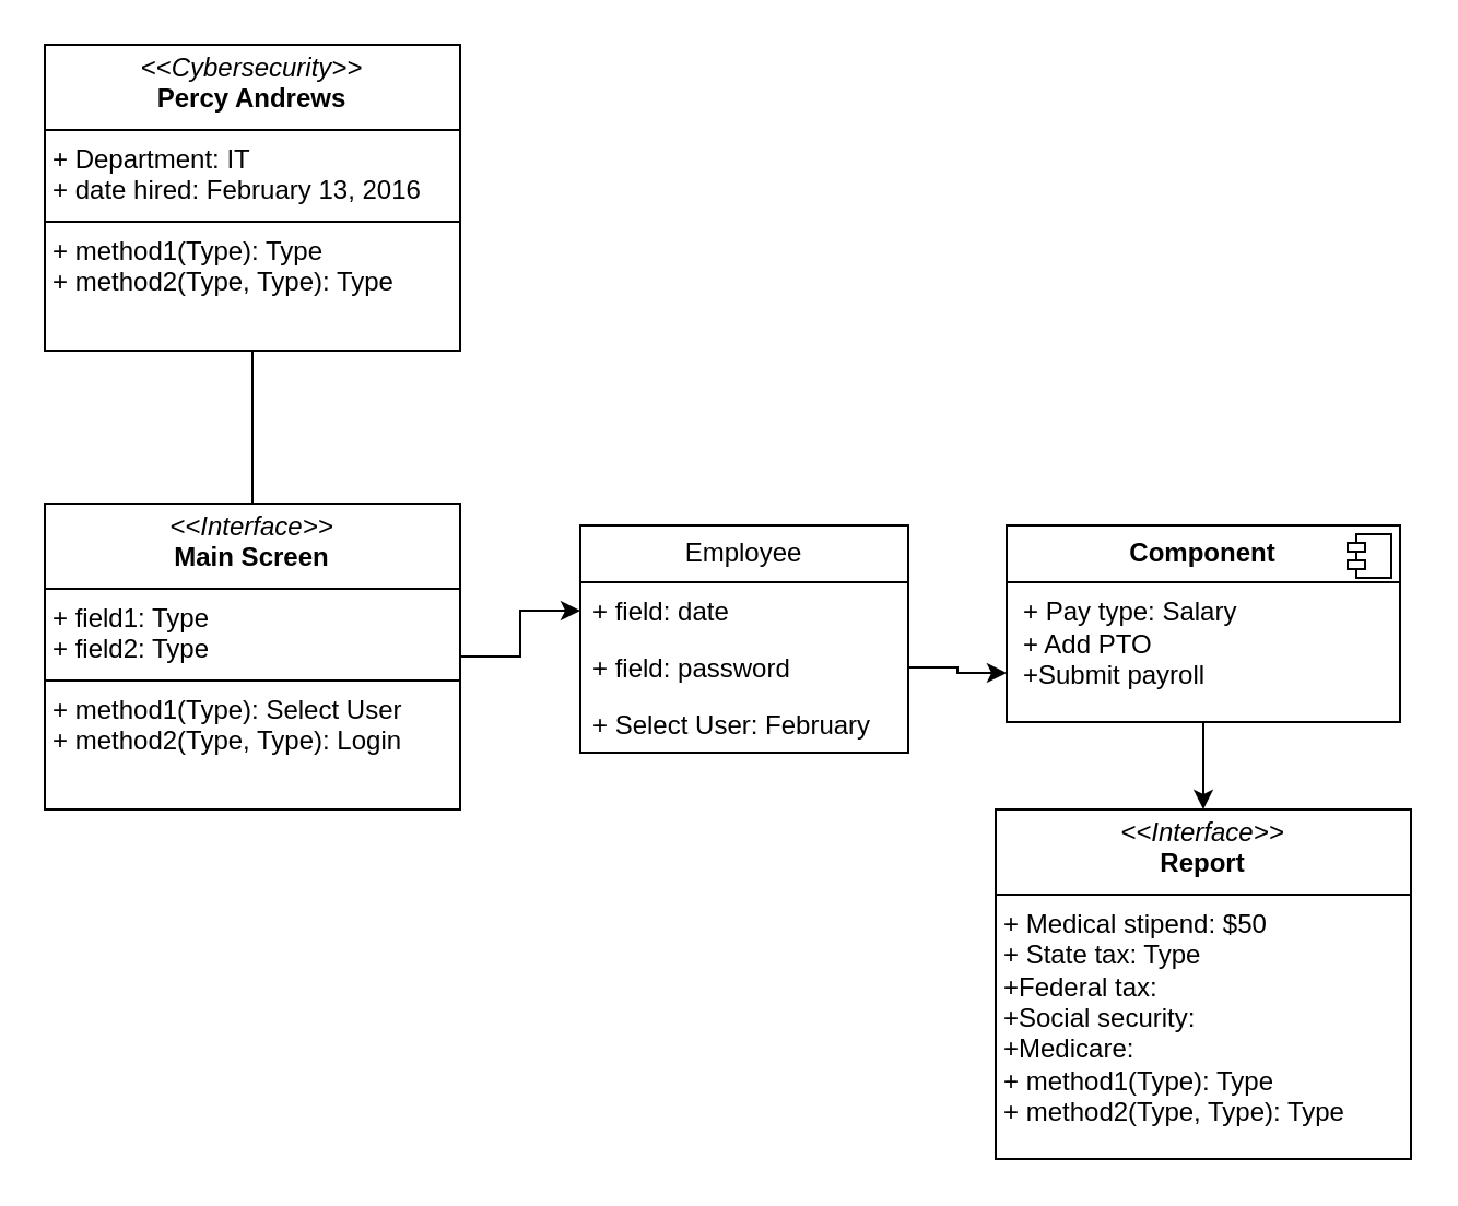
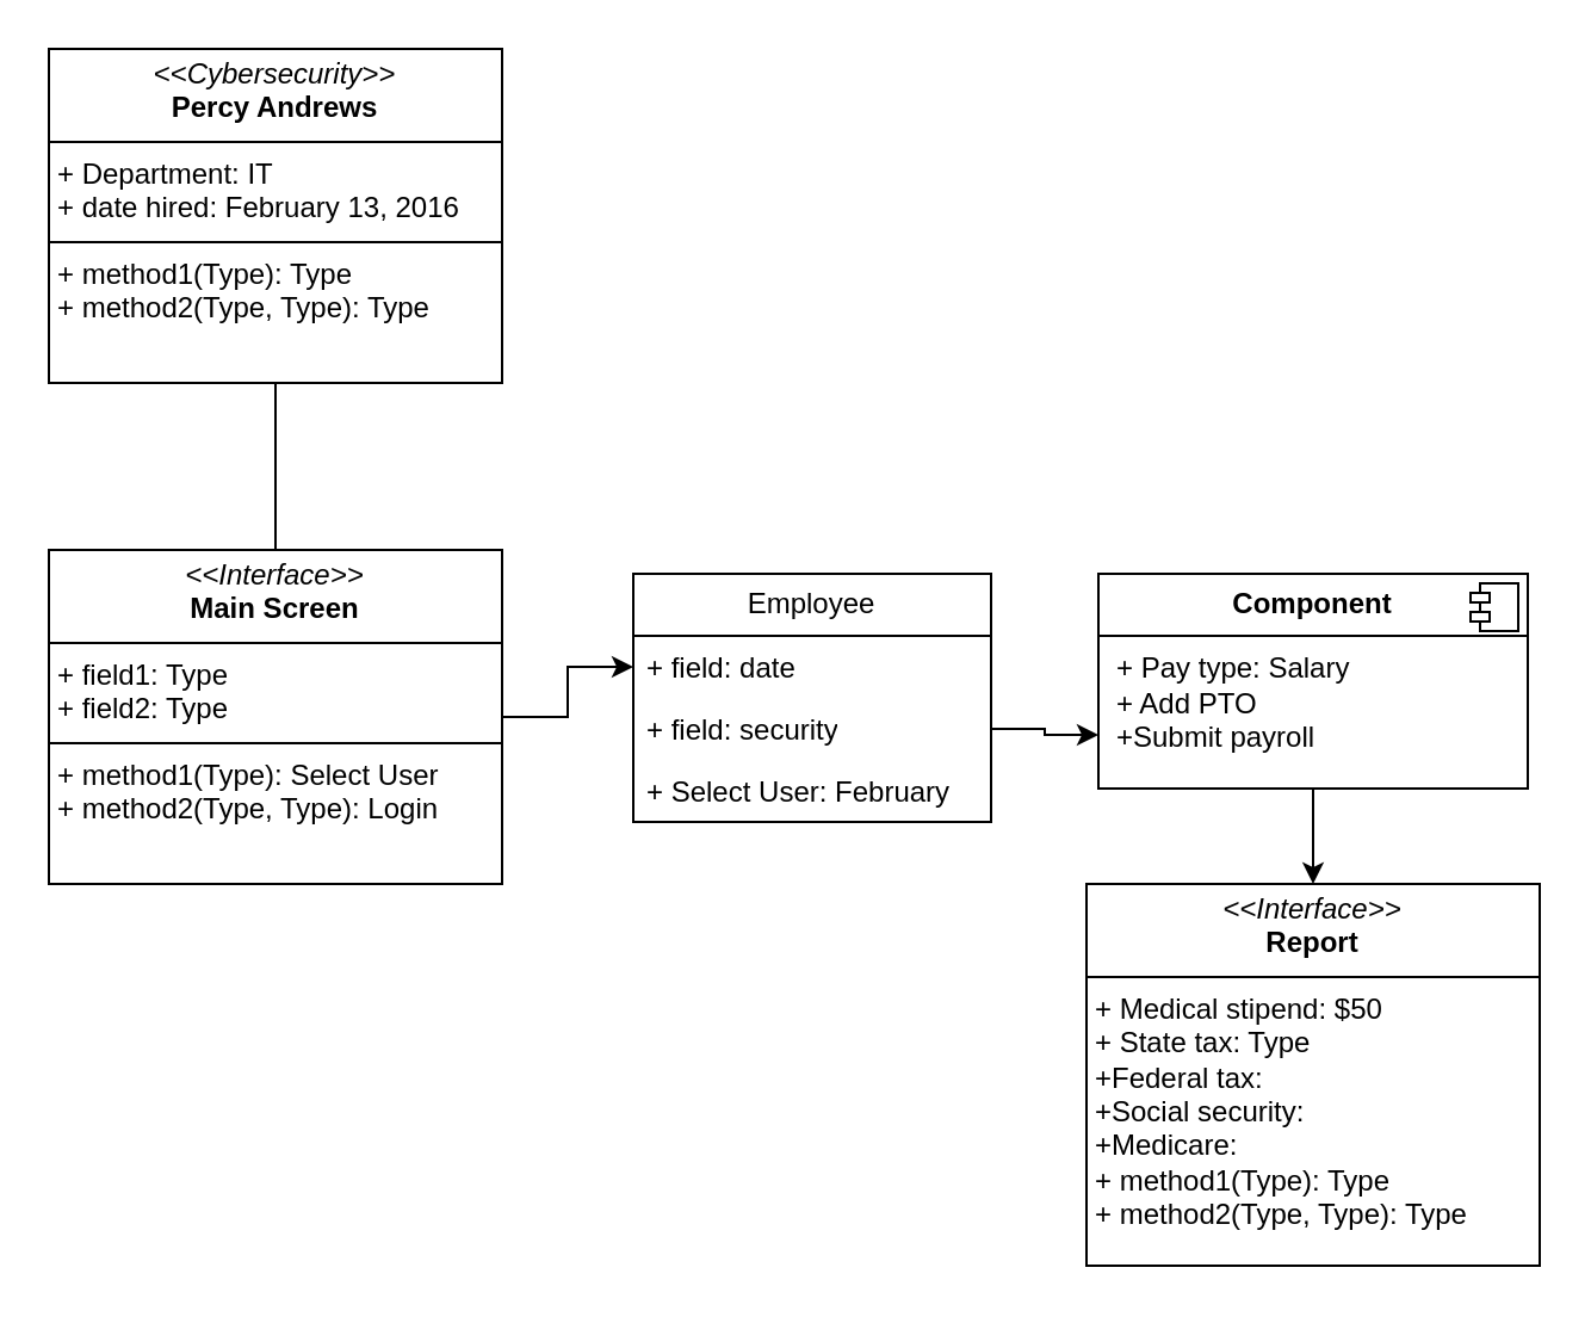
- <mxCell id="6" value="+ field: password" style="text;strokeColor=none;fillColor=none;align=left;verticalAlign=top;spacingLeft=4;spacingRight=4;overflow=hidden;rotatable=0;points=[[0,0.5],[1,0.5]];portConstraint=eastwest;whiteSpace=wrap;html=1;" vertex="1" parent="4"><mxGeometry y="52" width="150" height="26" as="geometry" /></mxCell>
+ <mxCell id="6" value="+ field: security" style="text;strokeColor=none;fillColor=none;align=left;verticalAlign=top;spacingLeft=4;spacingRight=4;overflow=hidden;rotatable=0;points=[[0,0.5],[1,0.5]];portConstraint=eastwest;whiteSpace=wrap;html=1;" vertex="1" parent="4"><mxGeometry y="52" width="150" height="26" as="geometry" /></mxCell>
